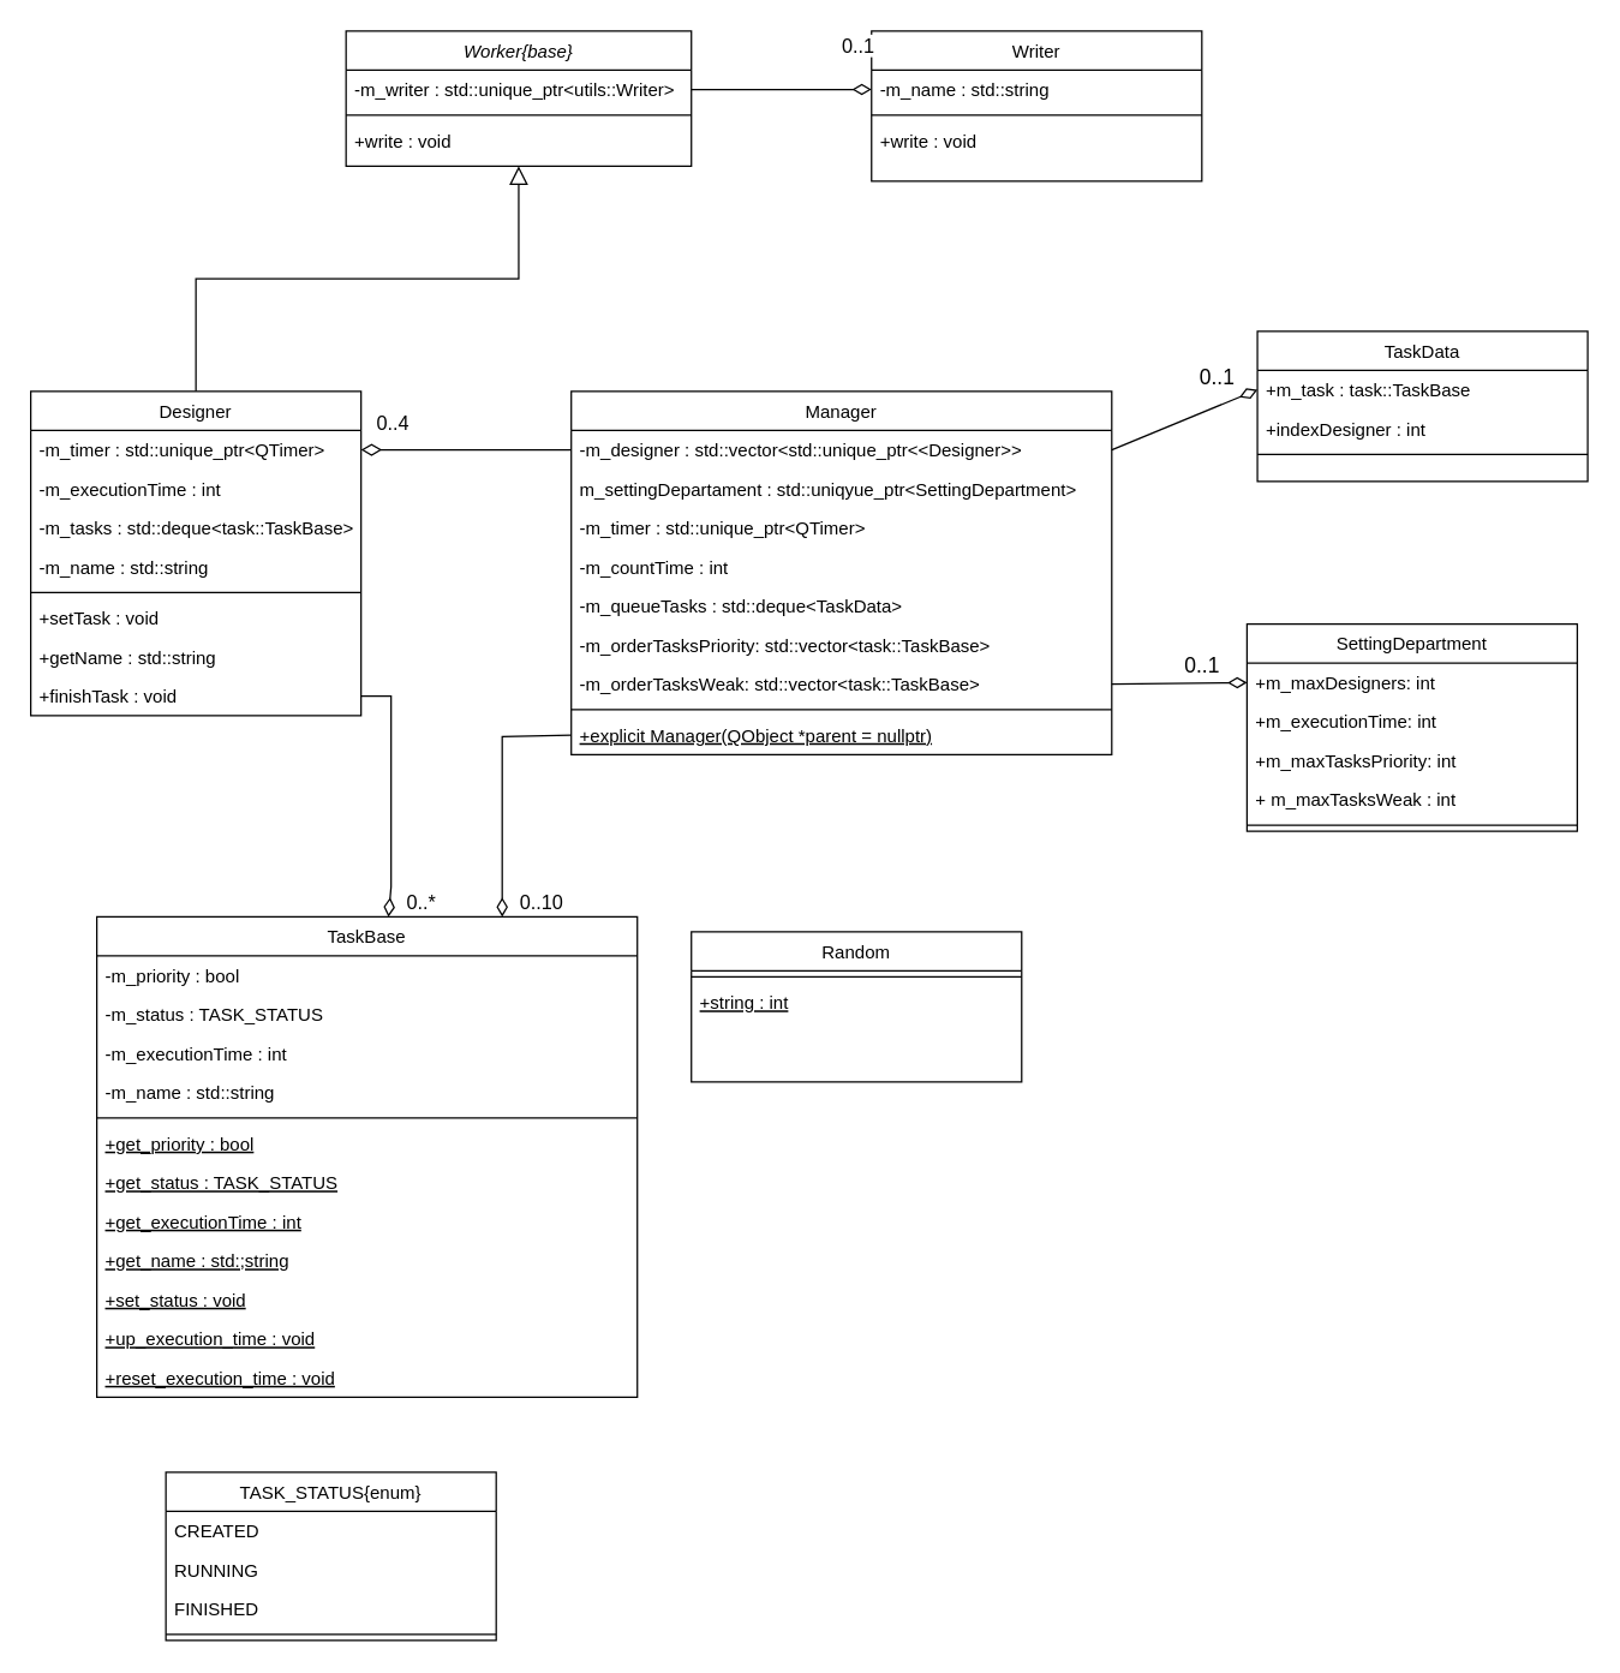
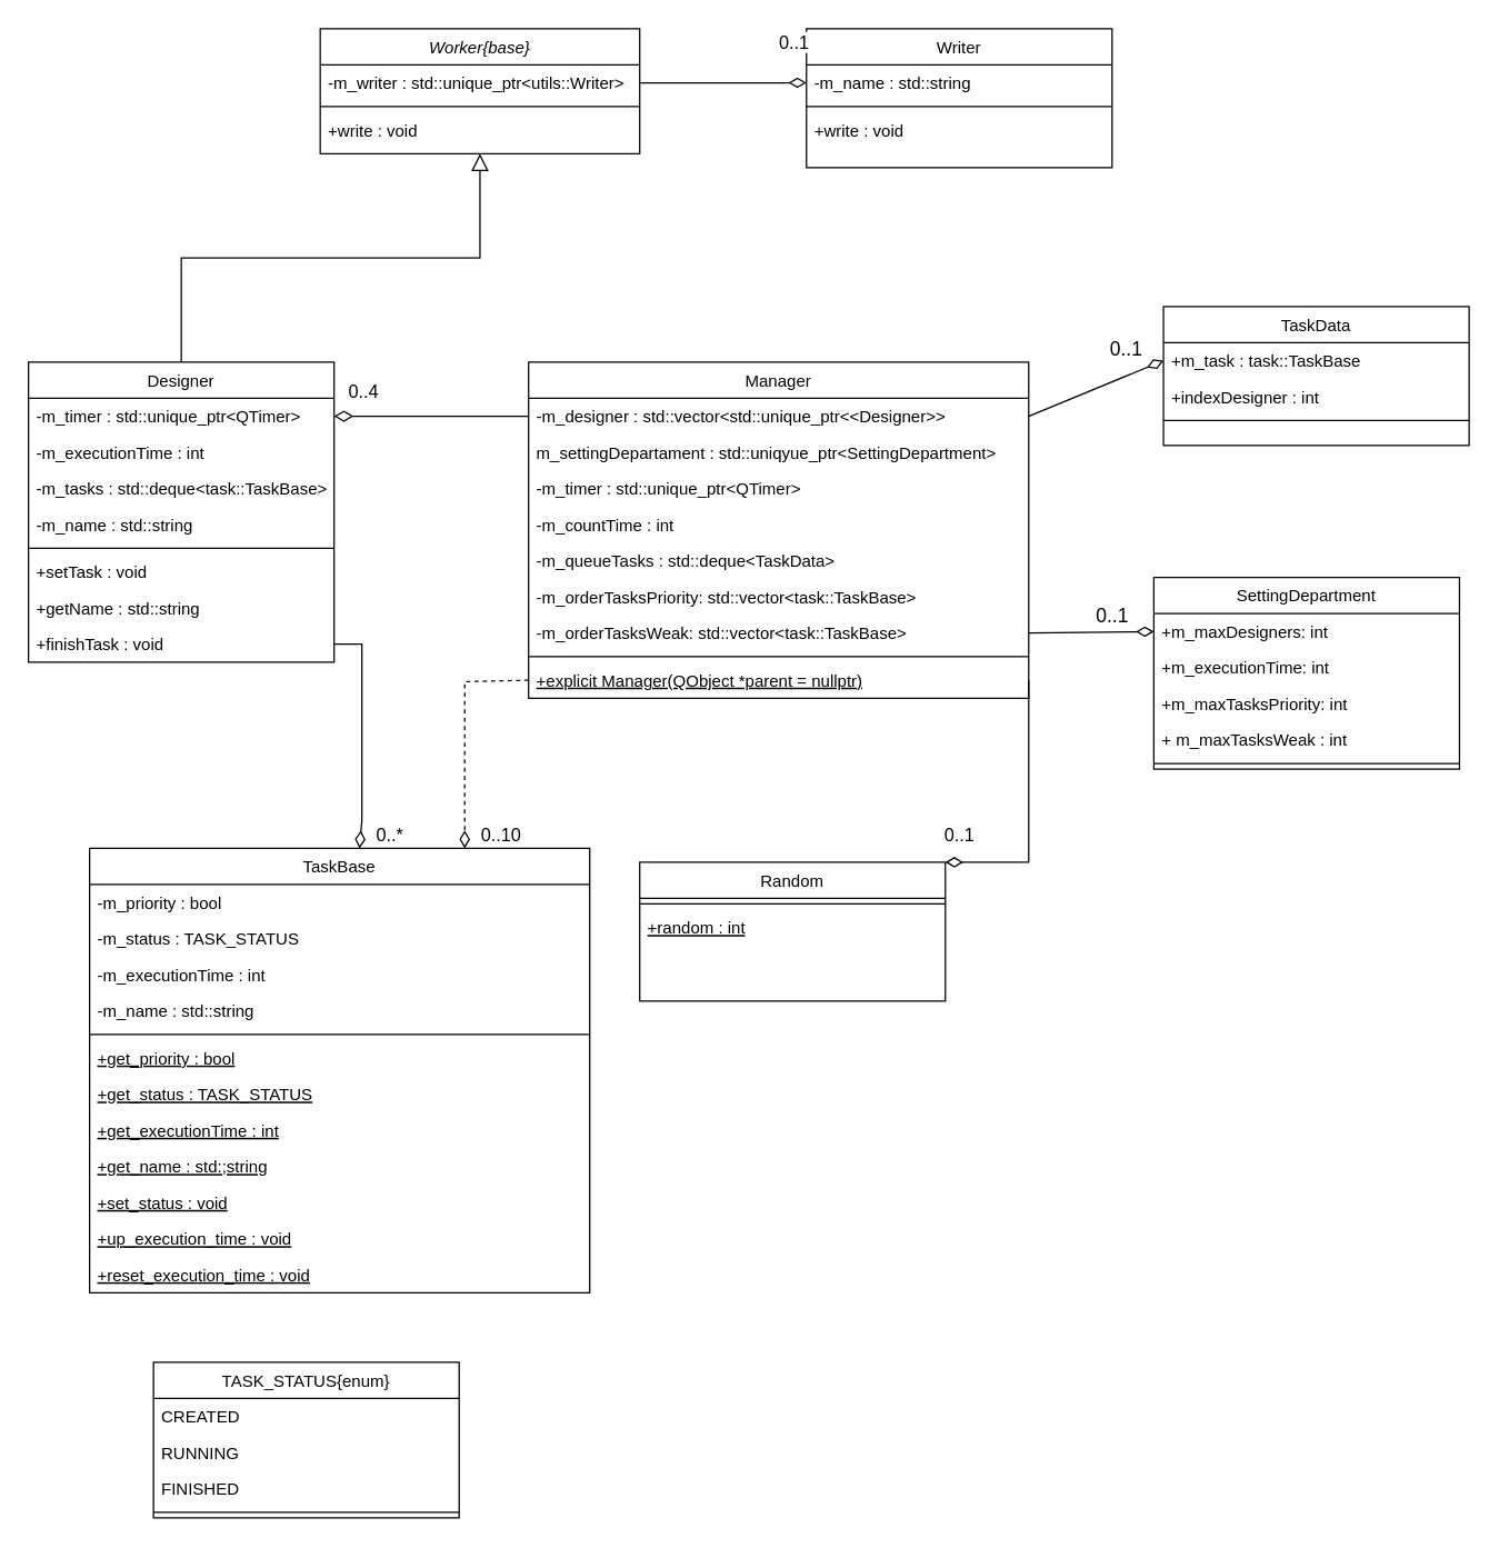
- <mxCell id="60" value="&lt;font style=&quot;font-size: 13px;&quot;&gt;0..10&lt;/font&gt;" style="endArrow=diamondThin;html=1;rounded=0;exitX=0;exitY=0.5;exitDx=0;exitDy=0;entryX=0.75;entryY=0;entryDx=0;entryDy=0;endFill=0;startSize=10;endSize=10;" edge="1" parent="1" source="25" target="42"><mxGeometry x="0.879" y="26" width="50" height="50" relative="1" as="geometry"><mxPoint x="450" y="500" as="sourcePoint" /><mxPoint x="500" y="450" as="targetPoint" /><Array as="points"><mxPoint x="334" y="490" /></Array><mxPoint as="offset" /></mxGeometry></mxCell>
+ <mxCell id="60" value="&lt;font style=&quot;font-size: 13px;&quot;&gt;0..10&lt;/font&gt;" style="endArrow=diamondThin;html=1;rounded=0;exitX=0;exitY=0.5;exitDx=0;exitDy=0;entryX=0.75;entryY=0;entryDx=0;entryDy=0;endFill=0;startSize=10;endSize=10;dashed=1;" edge="1" parent="1" source="25" target="42"><mxGeometry x="0.879" y="26" width="50" height="50" relative="1" as="geometry"><mxPoint x="450" y="500" as="sourcePoint" /><mxPoint x="500" y="450" as="targetPoint" /><Array as="points"><mxPoint x="334" y="490" /></Array><mxPoint as="offset" /></mxGeometry></mxCell>
+ <mxCell id="70" value="&lt;font style=&quot;font-size: 13px;&quot;&gt;0..1&lt;/font&gt;" style="endArrow=diamondThin;html=1;rounded=0;exitX=1;exitY=0.5;exitDx=0;exitDy=0;entryX=1;entryY=0;entryDx=0;entryDy=0;endFill=0;endSize=10;" edge="1" parent="1" source="25" target="62"><mxGeometry x="0.895" y="-20" width="50" height="50" relative="1" as="geometry"><mxPoint x="260" y="630" as="sourcePoint" /><mxPoint x="310" y="580" as="targetPoint" /><Array as="points"><mxPoint x="740" y="620" /></Array><mxPoint as="offset" /></mxGeometry></mxCell>
- <mxCell id="64" value="+string : int" style="text;align=left;verticalAlign=top;spacingLeft=4;spacingRight=4;overflow=hidden;rotatable=0;points=[[0,0.5],[1,0.5]];portConstraint=eastwest;fontStyle=4" vertex="1" parent="62"><mxGeometry y="34" width="220" height="26" as="geometry" /></mxCell>
+ <mxCell id="64" value="+random : int" style="text;align=left;verticalAlign=top;spacingLeft=4;spacingRight=4;overflow=hidden;rotatable=0;points=[[0,0.5],[1,0.5]];portConstraint=eastwest;fontStyle=4" vertex="1" parent="62"><mxGeometry y="34" width="220" height="26" as="geometry" /></mxCell>
